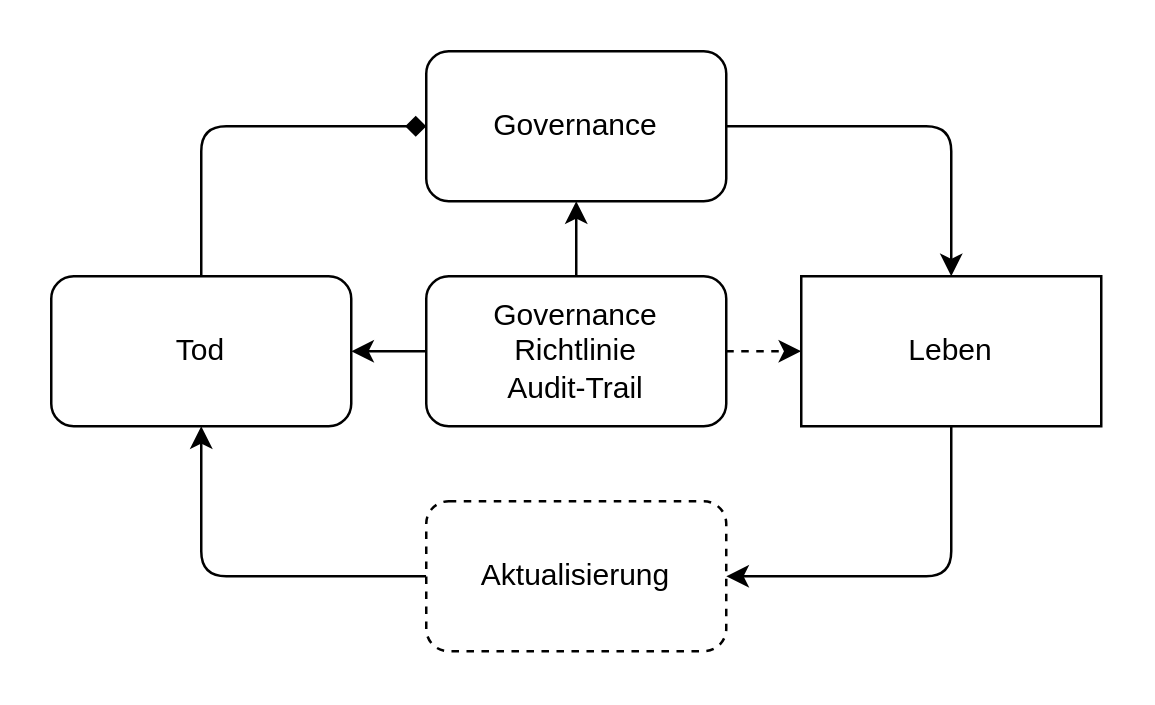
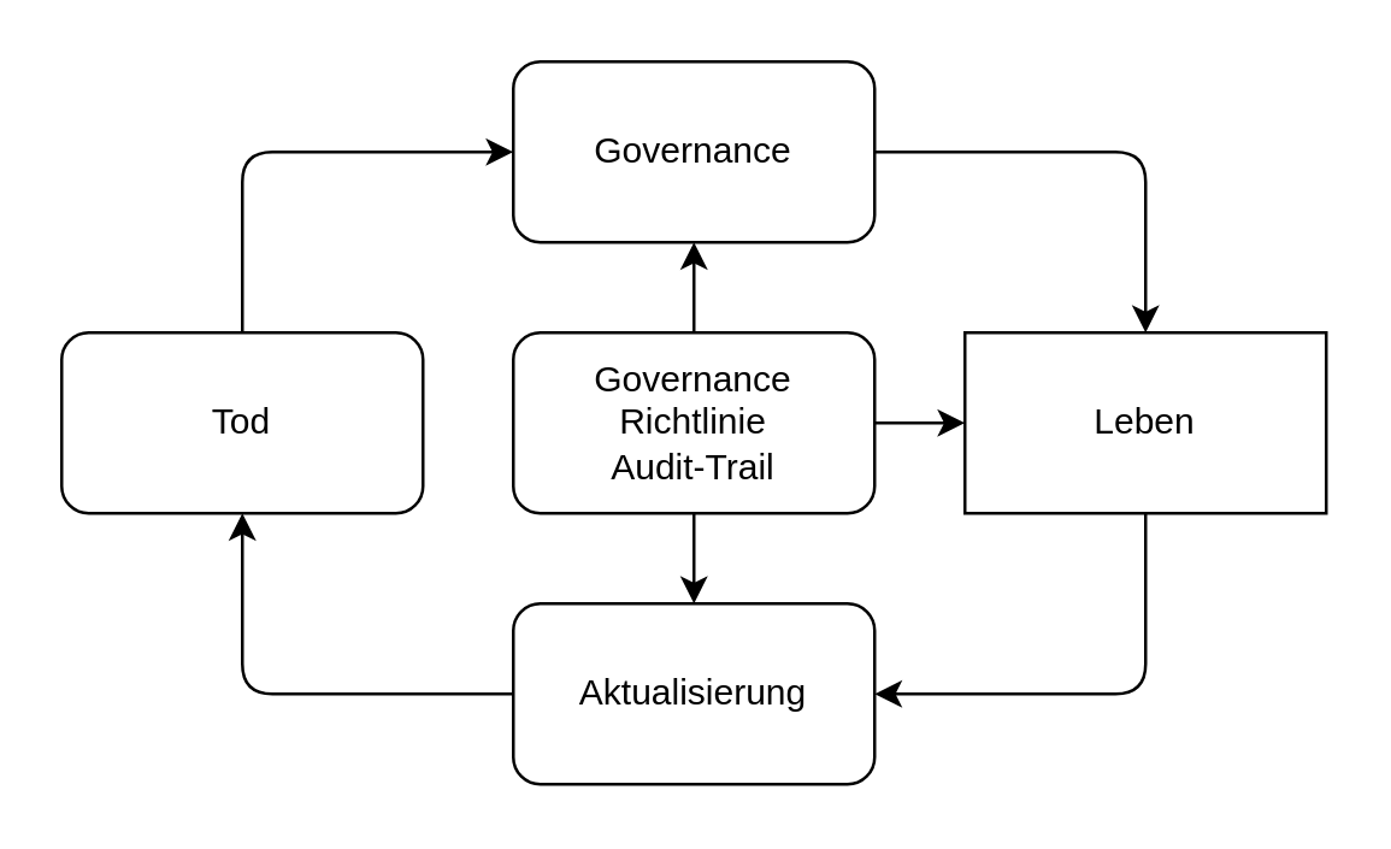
- <mxCell id="6" style="edgeStyle=none;html=1;entryX=0;entryY=0.5;entryDx=0;entryDy=0;endArrow=diamond;" parent="1" source="7" target="13" edge="1"><mxGeometry relative="1" as="geometry"><Array as="points"><mxPoint x="80" y="50" /></Array></mxGeometry></mxCell>
+ <mxCell id="6" style="edgeStyle=none;html=1;entryX=0;entryY=0.5;entryDx=0;entryDy=0;" parent="1" source="7" target="13" edge="1"><mxGeometry relative="1" as="geometry"><Array as="points"><mxPoint x="80" y="50" /></Array></mxGeometry></mxCell>
- <mxCell id="4" style="edgeStyle=none;html=1;" parent="1" source="5" target="7" edge="1"><mxGeometry relative="1" as="geometry" /></mxCell>
+ <mxCell id="4" style="edgeStyle=none;html=1;entryX=0.5;entryY=0;entryDx=0;entryDy=0;" parent="1" source="5" target="9" edge="1"><mxGeometry relative="1" as="geometry" /></mxCell>
- <mxCell id="3" style="edgeStyle=none;html=1;entryX=0;entryY=0.5;entryDx=0;entryDy=0;dashed=1;" parent="1" source="5" target="11" edge="1"><mxGeometry relative="1" as="geometry" /></mxCell>
+ <mxCell id="3" style="edgeStyle=none;html=1;entryX=0;entryY=0.5;entryDx=0;entryDy=0;" parent="1" source="5" target="11" edge="1"><mxGeometry relative="1" as="geometry" /></mxCell>
- <mxCell id="9" value="Aktualisierung&lt;br&gt;" style="rounded=1;whiteSpace=wrap;html=1;dashed=1;" parent="1" vertex="1"><mxGeometry x="170" y="200" width="120" height="60" as="geometry" /></mxCell>
+ <mxCell id="9" value="Aktualisierung&lt;br&gt;" style="rounded=1;whiteSpace=wrap;html=1;" parent="1" vertex="1"><mxGeometry x="170" y="200" width="120" height="60" as="geometry" /></mxCell>
